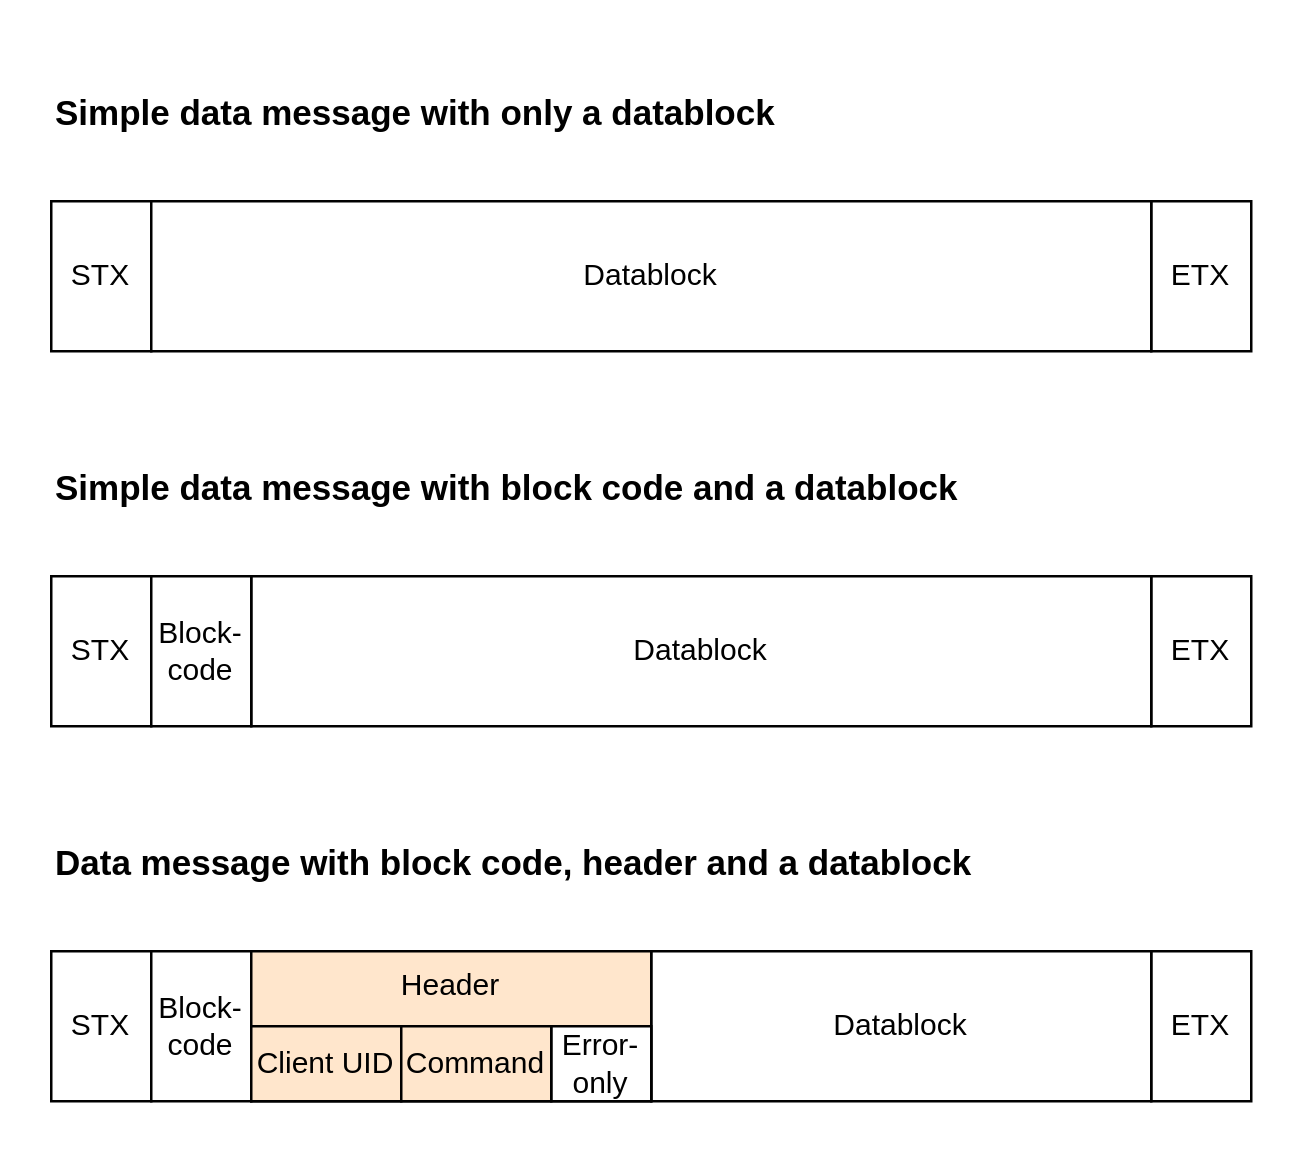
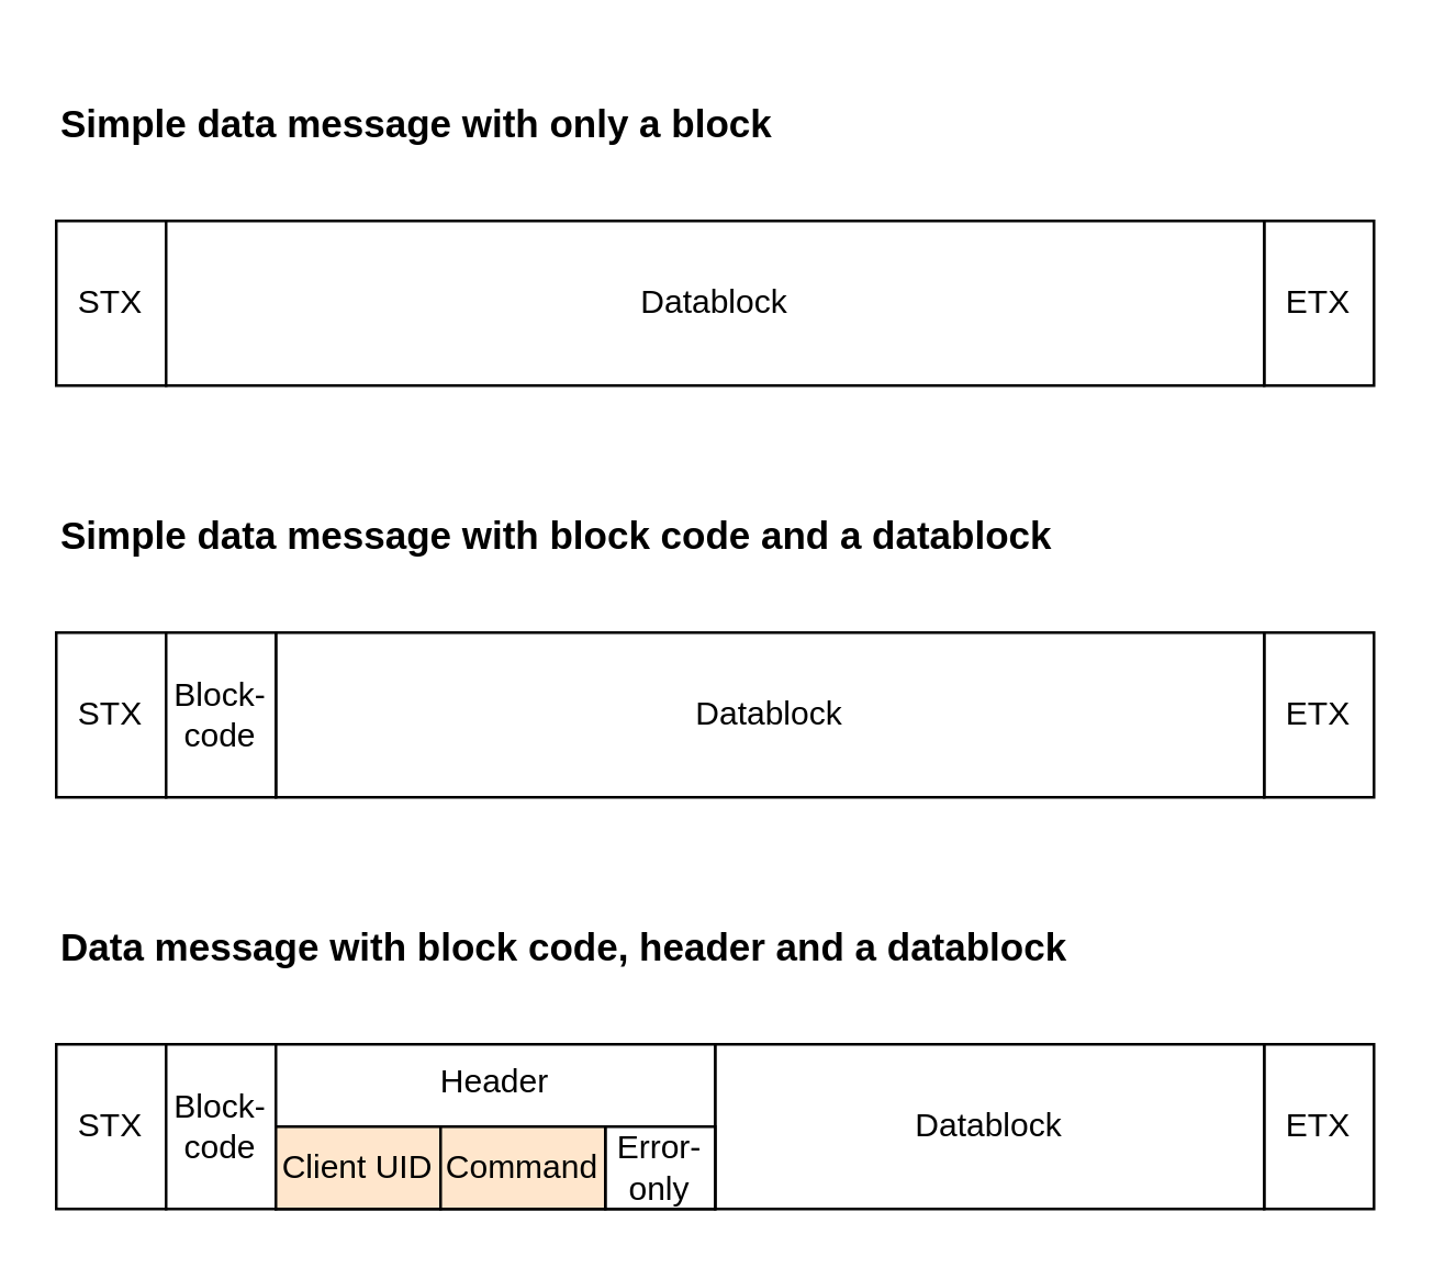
- <mxCell id="5" value="Simple data message with only a datablock" style="text;html=1;align=left;verticalAlign=middle;whiteSpace=wrap;rounded=0;fontSize=14;fontStyle=1" vertex="1" parent="1"><mxGeometry x="20" y="20" width="350" height="50" as="geometry" /></mxCell>
+ <mxCell id="5" value="Simple data message with only a block" style="text;html=1;align=left;verticalAlign=middle;whiteSpace=wrap;rounded=0;fontSize=14;fontStyle=1" vertex="1" parent="1"><mxGeometry x="20" y="20" width="350" height="50" as="geometry" /></mxCell>
- <mxCell id="16" value="Header" style="rounded=0;whiteSpace=wrap;html=1;verticalAlign=top;fillColor=#ffe6cc;" vertex="1" parent="1"><mxGeometry x="100" y="380" width="160" height="60" as="geometry" /></mxCell>
+ <mxCell id="16" value="Header" style="rounded=0;whiteSpace=wrap;html=1;verticalAlign=top;" vertex="1" parent="1"><mxGeometry x="100" y="380" width="160" height="60" as="geometry" /></mxCell>
